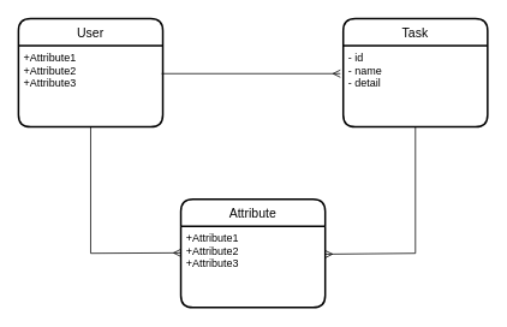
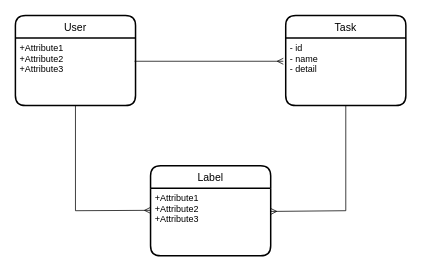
- <mxCell id="6" value="Attribute" style="swimlane;childLayout=stackLayout;horizontal=1;startSize=30;horizontalStack=0;rounded=1;fontSize=14;fontStyle=0;strokeWidth=2;resizeParent=0;resizeLast=1;shadow=0;dashed=0;align=center;" parent="1" vertex="1"><mxGeometry x="200" y="220" width="160" height="120" as="geometry" /></mxCell>
+ <mxCell id="6" value="Label" style="swimlane;childLayout=stackLayout;horizontal=1;startSize=30;horizontalStack=0;rounded=1;fontSize=14;fontStyle=0;strokeWidth=2;resizeParent=0;resizeLast=1;shadow=0;dashed=0;align=center;" parent="1" vertex="1"><mxGeometry x="200" y="220" width="160" height="120" as="geometry" /></mxCell>
